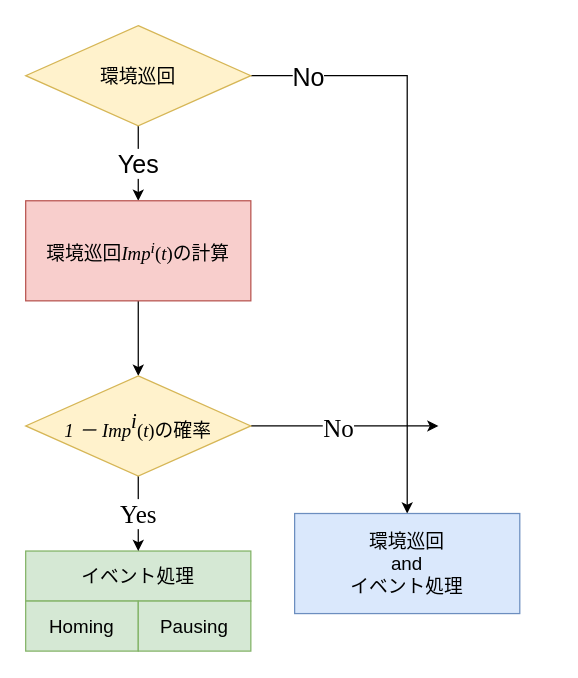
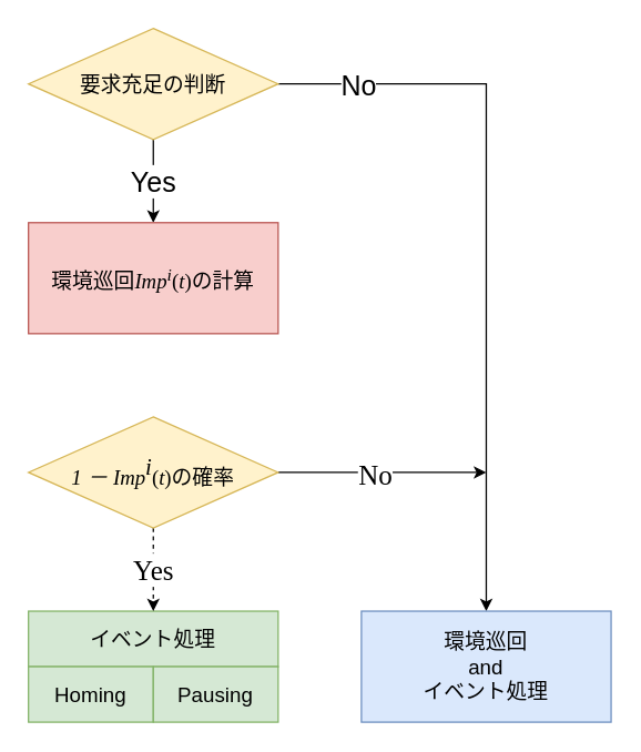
- <mxCell id="5" value="&lt;font style=&quot;font-size: 15px&quot;&gt;環境巡回&lt;/font&gt;" style="rhombus;whiteSpace=wrap;html=1;fillColor=#fff2cc;strokeColor=#d6b656;" parent="1" vertex="1"><mxGeometry x="20" y="20" width="180" height="80" as="geometry" /></mxCell>
+ <mxCell id="5" value="&lt;font style=&quot;font-size: 15px&quot;&gt;要求充足の判断&lt;/font&gt;" style="rhombus;whiteSpace=wrap;html=1;fillColor=#fff2cc;strokeColor=#d6b656;" parent="1" vertex="1"><mxGeometry x="20" y="20" width="180" height="80" as="geometry" /></mxCell>
- <mxCell id="10" value="" style="edgeStyle=orthogonalEdgeStyle;rounded=0;orthogonalLoop=1;jettySize=auto;html=1;fontSize=12;" parent="1" source="11" target="15" edge="1"><mxGeometry relative="1" as="geometry" /></mxCell>
- <mxCell id="12" value="&lt;font style=&quot;font-size: 20px&quot;&gt;Yes&lt;/font&gt;" style="edgeStyle=orthogonalEdgeStyle;rounded=0;orthogonalLoop=1;jettySize=auto;html=1;entryX=0.5;entryY=0;entryDx=0;entryDy=0;fontFamily=Times New Roman;fontSize=15;" parent="1" source="15" target="7" edge="1"><mxGeometry relative="1" as="geometry" /></mxCell>
+ <mxCell id="12" value="&lt;font style=&quot;font-size: 20px&quot;&gt;Yes&lt;/font&gt;" style="edgeStyle=orthogonalEdgeStyle;rounded=0;orthogonalLoop=1;jettySize=auto;html=1;entryX=0.5;entryY=0;entryDx=0;entryDy=0;fontFamily=Times New Roman;fontSize=15;dashed=1;" parent="1" source="15" target="7" edge="1"><mxGeometry relative="1" as="geometry" /></mxCell>
- <mxCell id="6" value="&lt;font style=&quot;font-size: 15px&quot;&gt;環境巡回&lt;br&gt;and&lt;br&gt;イベント処理&lt;/font&gt;" style="whiteSpace=wrap;html=1;fillColor=#dae8fc;strokeColor=#6c8ebf;" parent="1" vertex="1"><mxGeometry x="235" y="410" width="180" height="80" as="geometry" /></mxCell>
+ <mxCell id="6" value="&lt;font style=&quot;font-size: 15px&quot;&gt;環境巡回&lt;br&gt;and&lt;br&gt;イベント処理&lt;/font&gt;" style="whiteSpace=wrap;html=1;fillColor=#dae8fc;strokeColor=#6c8ebf;" parent="1" vertex="1"><mxGeometry x="260" y="440" width="180" height="80" as="geometry" /></mxCell>
